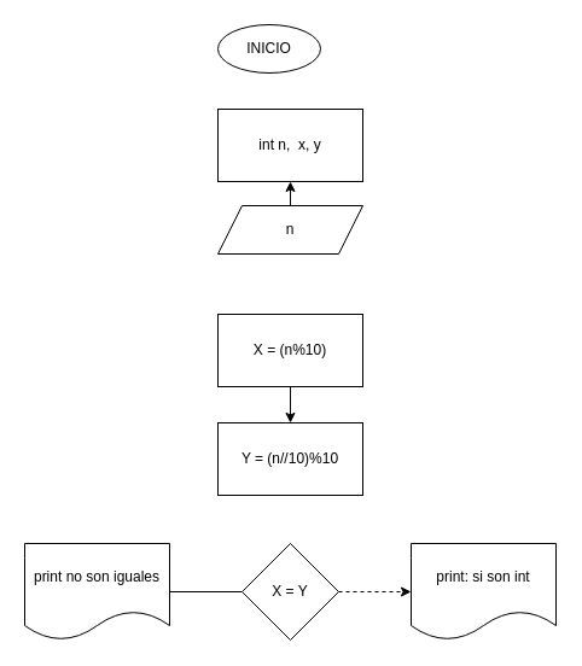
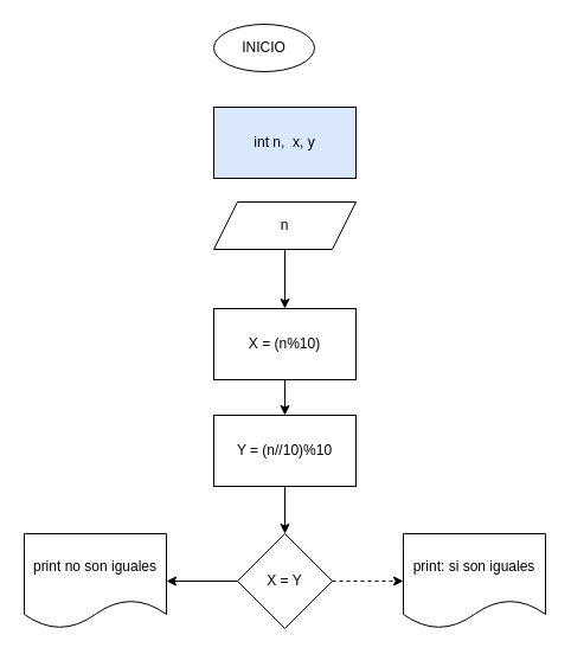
- <mxCell id="5" value="int n,&amp;nbsp; x, y&lt;br&gt;" style="whiteSpace=wrap;html=1;" vertex="1" parent="1"><mxGeometry x="180" y="90" width="120" height="60" as="geometry" /></mxCell>
+ <mxCell id="5" value="int n,&amp;nbsp; x, y&lt;br&gt;" style="whiteSpace=wrap;html=1;fillColor=#dae8fc;" vertex="1" parent="1"><mxGeometry x="180" y="90" width="120" height="60" as="geometry" /></mxCell>
- <mxCell id="3" value="" style="edgeStyle=none;html=1;" edge="1" parent="1" source="4" target="5"><mxGeometry relative="1" as="geometry" /></mxCell>
+ <mxCell id="3" value="" style="edgeStyle=none;html=1;" edge="1" parent="1" source="4" target="7"><mxGeometry relative="1" as="geometry" /></mxCell>
+ <mxCell id="8" value="" style="edgeStyle=none;html=1;" edge="1" parent="1" source="9" target="12"><mxGeometry relative="1" as="geometry" /></mxCell>
- <mxCell id="13" value="print: si son int" style="shape=document;whiteSpace=wrap;html=1;boundedLbl=1;" vertex="1" parent="1"><mxGeometry x="340" y="450" width="120" height="80" as="geometry" /></mxCell>
+ <mxCell id="13" value="print: si son iguales" style="shape=document;whiteSpace=wrap;html=1;boundedLbl=1;" vertex="1" parent="1"><mxGeometry x="340" y="450" width="120" height="80" as="geometry" /></mxCell>
- <mxCell id="11" value="" style="edgeStyle=none;html=1;endArrow=none;" edge="1" parent="1" source="12" target="14"><mxGeometry relative="1" as="geometry" /></mxCell>
+ <mxCell id="11" value="" style="edgeStyle=none;html=1;" edge="1" parent="1" source="12" target="14"><mxGeometry relative="1" as="geometry" /></mxCell>
